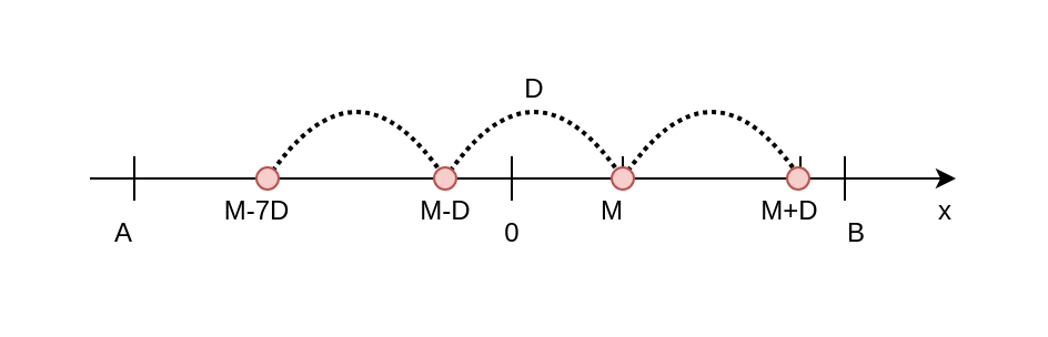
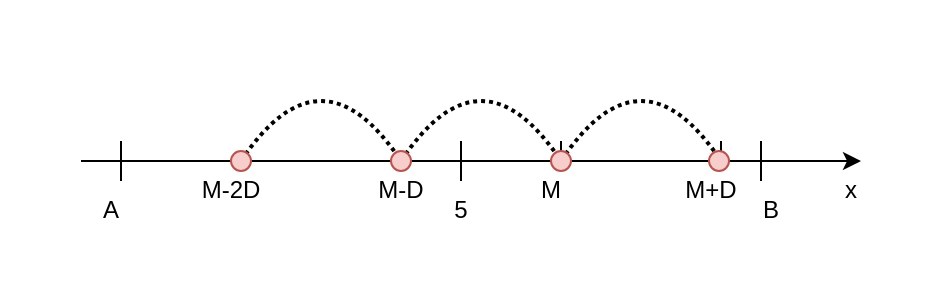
- <mxCell id="20" value="D" style="text;html=1;align=center;verticalAlign=middle;resizable=0;points=[];autosize=1;strokeColor=none;fillColor=none;" vertex="1" parent="1"><mxGeometry x="225" y="25" width="30" height="30" as="geometry" /></mxCell>
- <mxCell id="19" value="M-7D" style="text;html=1;align=center;verticalAlign=middle;resizable=0;points=[];autosize=1;strokeColor=none;fillColor=none;" vertex="1" parent="1"><mxGeometry x="90" y="80" width="50" height="30" as="geometry" /></mxCell>
+ <mxCell id="19" value="M-2D" style="text;html=1;align=center;verticalAlign=middle;resizable=0;points=[];autosize=1;strokeColor=none;fillColor=none;" vertex="1" parent="1"><mxGeometry x="90" y="80" width="50" height="30" as="geometry" /></mxCell>
- <mxCell id="5" value="0" style="text;html=1;align=center;verticalAlign=middle;resizable=0;points=[];autosize=1;strokeColor=none;fillColor=none;" vertex="1" parent="1"><mxGeometry x="215" y="90" width="30" height="30" as="geometry" /></mxCell>
+ <mxCell id="5" value="5" style="text;html=1;align=center;verticalAlign=middle;resizable=0;points=[];autosize=1;strokeColor=none;fillColor=none;" vertex="1" parent="1"><mxGeometry x="215" y="90" width="30" height="30" as="geometry" /></mxCell>
